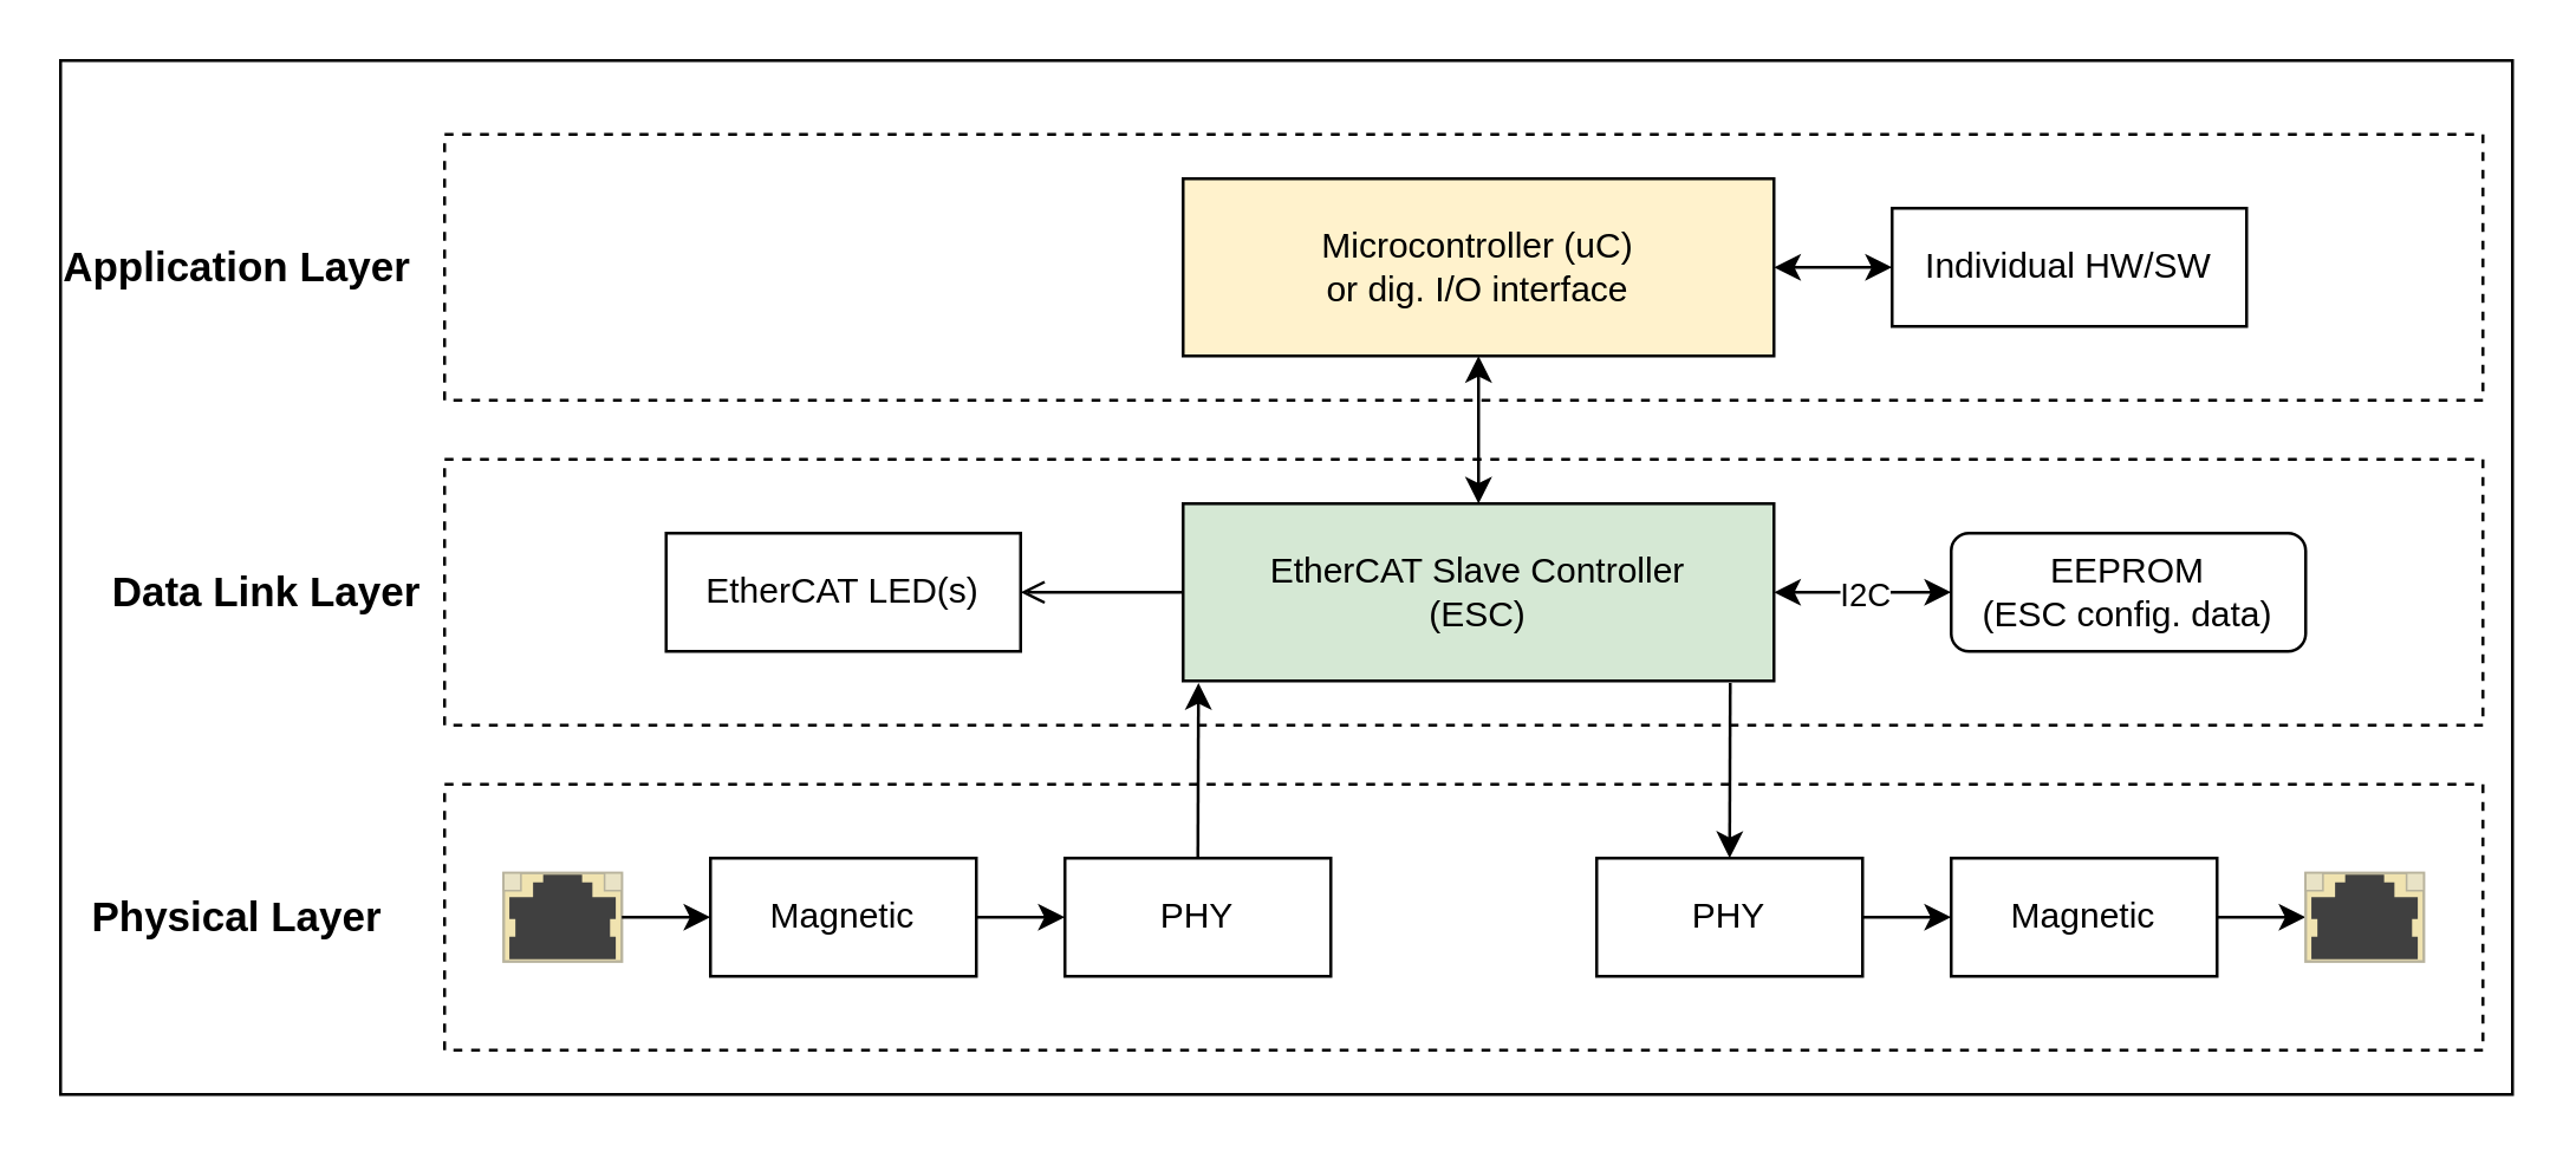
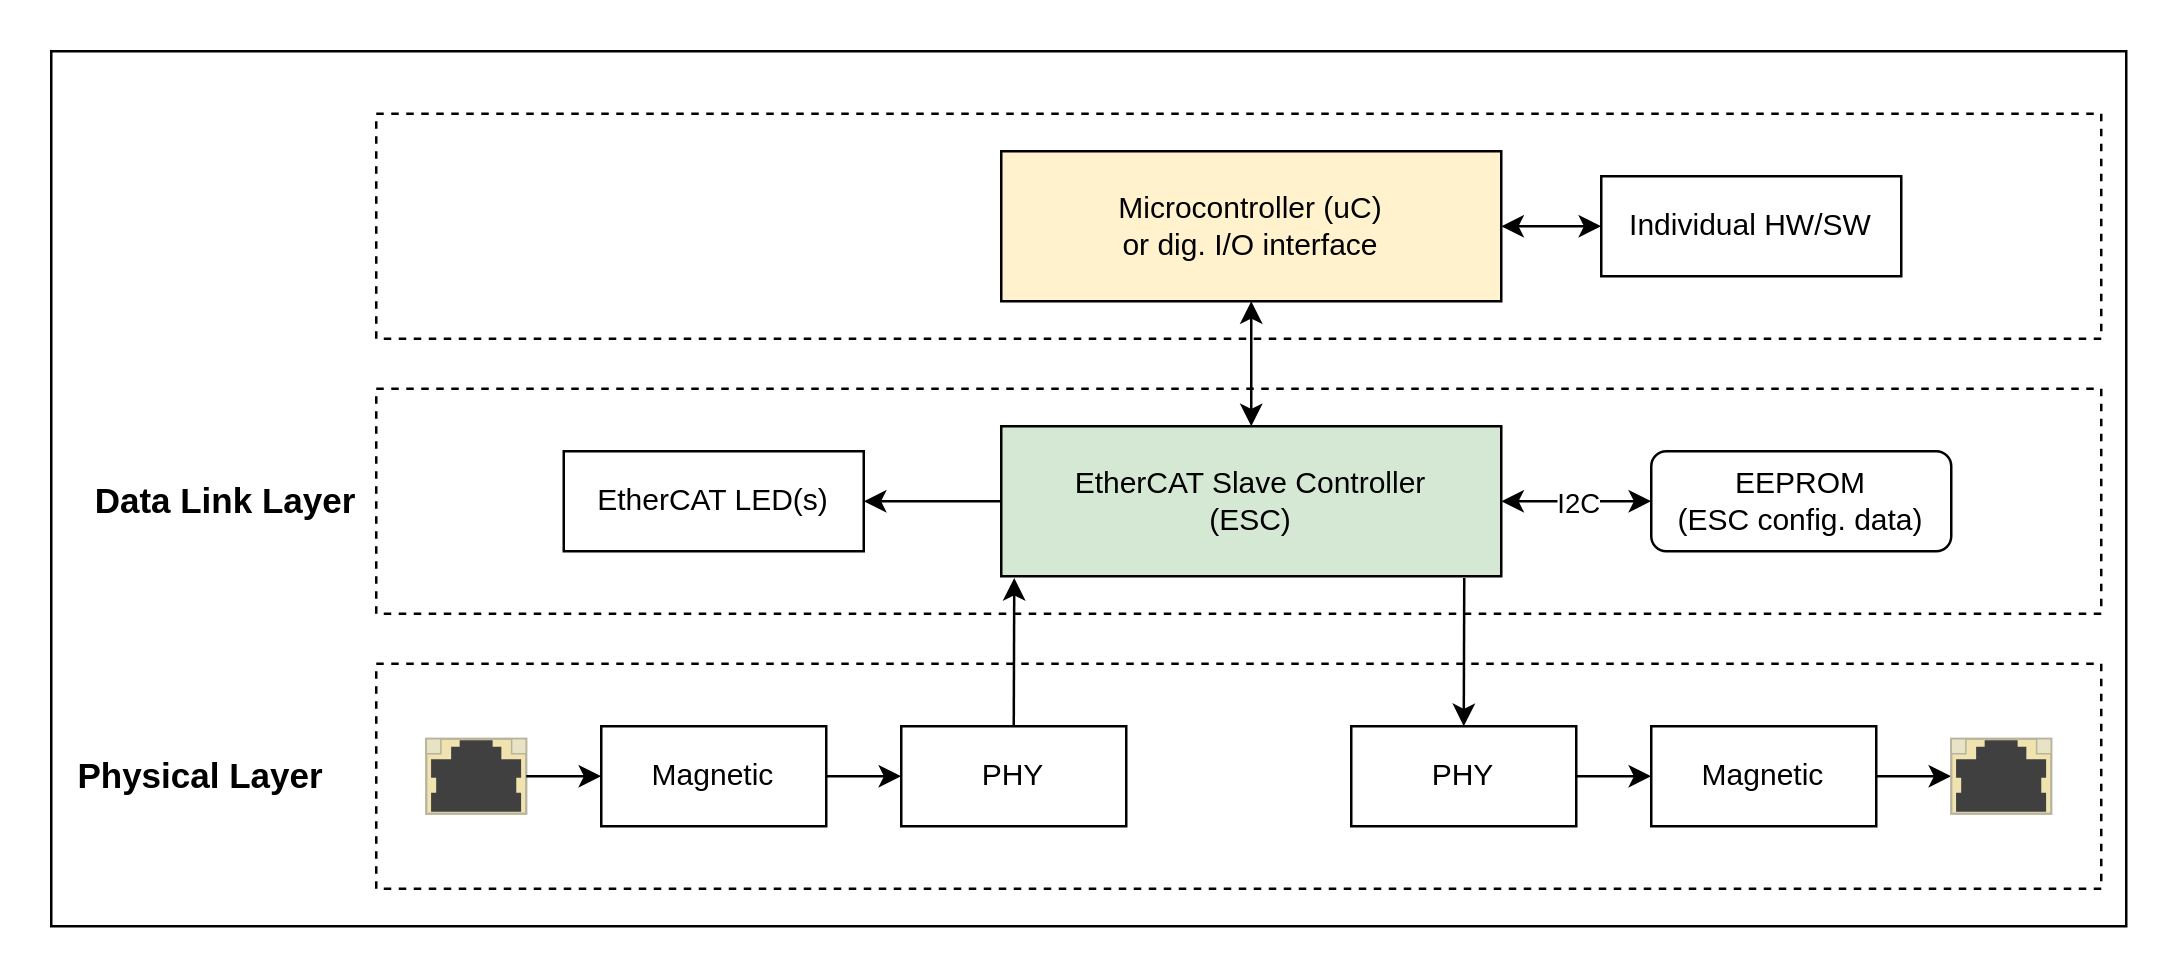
- <mxCell id="30" value="Application Layer" style="text;html=1;strokeColor=none;fillColor=none;align=center;verticalAlign=middle;whiteSpace=wrap;rounded=0;fontStyle=1;fontSize=14;" vertex="1" parent="1"><mxGeometry x="20" y="75" width="120" height="30" as="geometry" /></mxCell>
- <mxCell id="12" style="edgeStyle=none;rounded=0;orthogonalLoop=1;jettySize=auto;html=1;exitX=0;exitY=0.5;exitDx=0;exitDy=0;entryX=1;entryY=0.5;entryDx=0;entryDy=0;endArrow=open;" edge="1" parent="1" source="14" target="15"><mxGeometry relative="1" as="geometry" /></mxCell>
+ <mxCell id="12" style="edgeStyle=none;rounded=0;orthogonalLoop=1;jettySize=auto;html=1;exitX=0;exitY=0.5;exitDx=0;exitDy=0;entryX=1;entryY=0.5;entryDx=0;entryDy=0;" edge="1" parent="1" source="14" target="15"><mxGeometry relative="1" as="geometry" /></mxCell>
